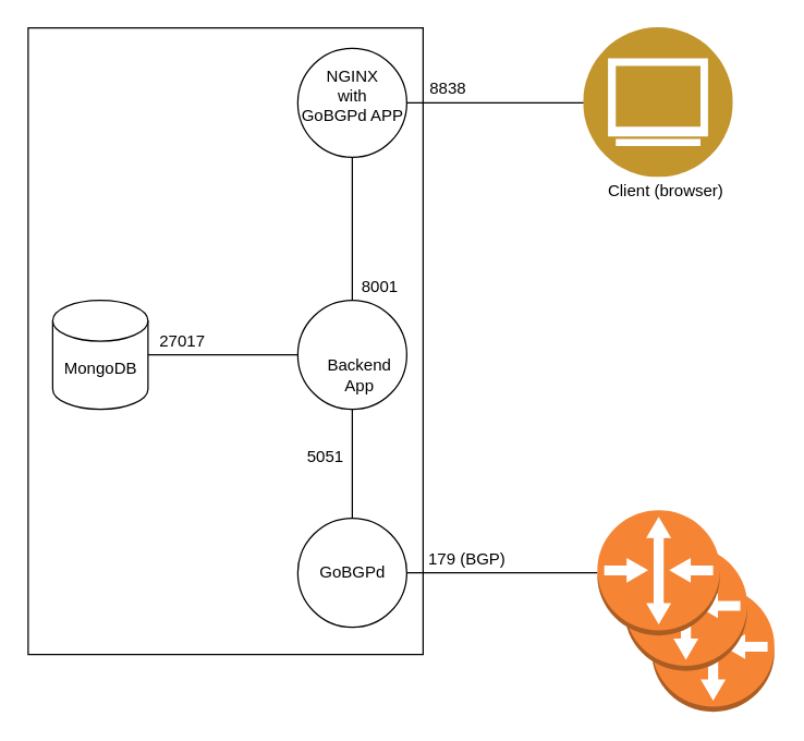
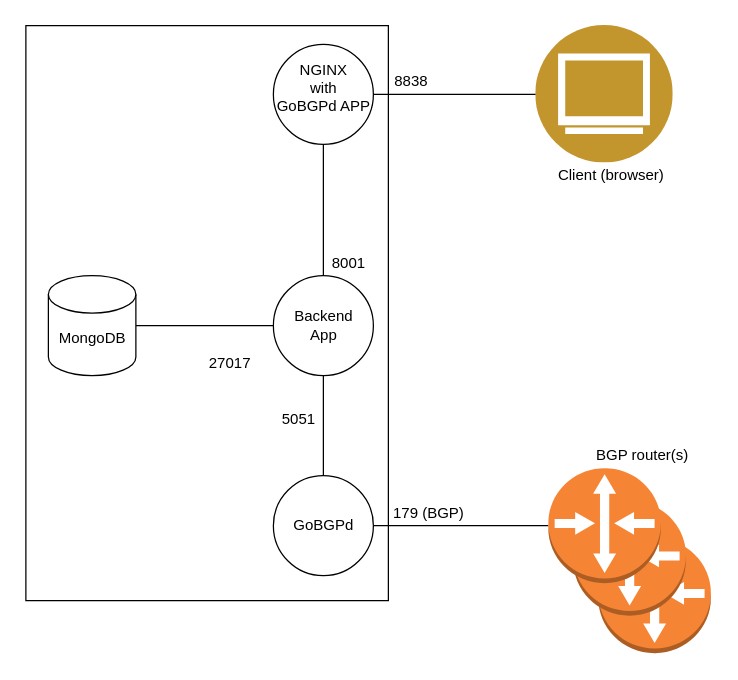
- <mxCell id="13" value="27017" style="text;html=1;resizable=0;autosize=1;align=center;verticalAlign=middle;points=[];fillColor=none;strokeColor=none;rounded=0;" parent="1" vertex="1"><mxGeometry x="108" y="240" width="50" height="20" as="geometry" /></mxCell>
+ <mxCell id="13" value="27017" style="text;html=1;resizable=0;autosize=1;align=center;verticalAlign=middle;points=[];fillColor=none;strokeColor=none;rounded=0;" parent="1" vertex="1"><mxGeometry x="158" y="280" width="50" height="20" as="geometry" /></mxCell>
- <mxCell id="21" value="Backend&lt;br&gt;App" style="text;html=1;resizable=0;autosize=1;align=center;verticalAlign=middle;points=[];fillColor=none;strokeColor=none;rounded=0;" parent="19" vertex="1"><mxGeometry x="15" y="40" width="60" height="30" as="geometry" /></mxCell>
+ <mxCell id="21" value="Backend&lt;br&gt;App" style="text;html=1;resizable=0;autosize=1;align=center;verticalAlign=middle;points=[];fillColor=none;strokeColor=none;rounded=0;" parent="19" vertex="1"><mxGeometry x="10" y="25" width="60" height="30" as="geometry" /></mxCell>
+ <mxCell id="18" value="BGP router(s)" style="text;html=1;resizable=0;autosize=1;align=center;verticalAlign=middle;points=[];fillColor=none;strokeColor=none;rounded=0;fontSize=12;" vertex="1" parent="1"><mxGeometry x="468" y="354" width="90" height="20" as="geometry" /></mxCell>
